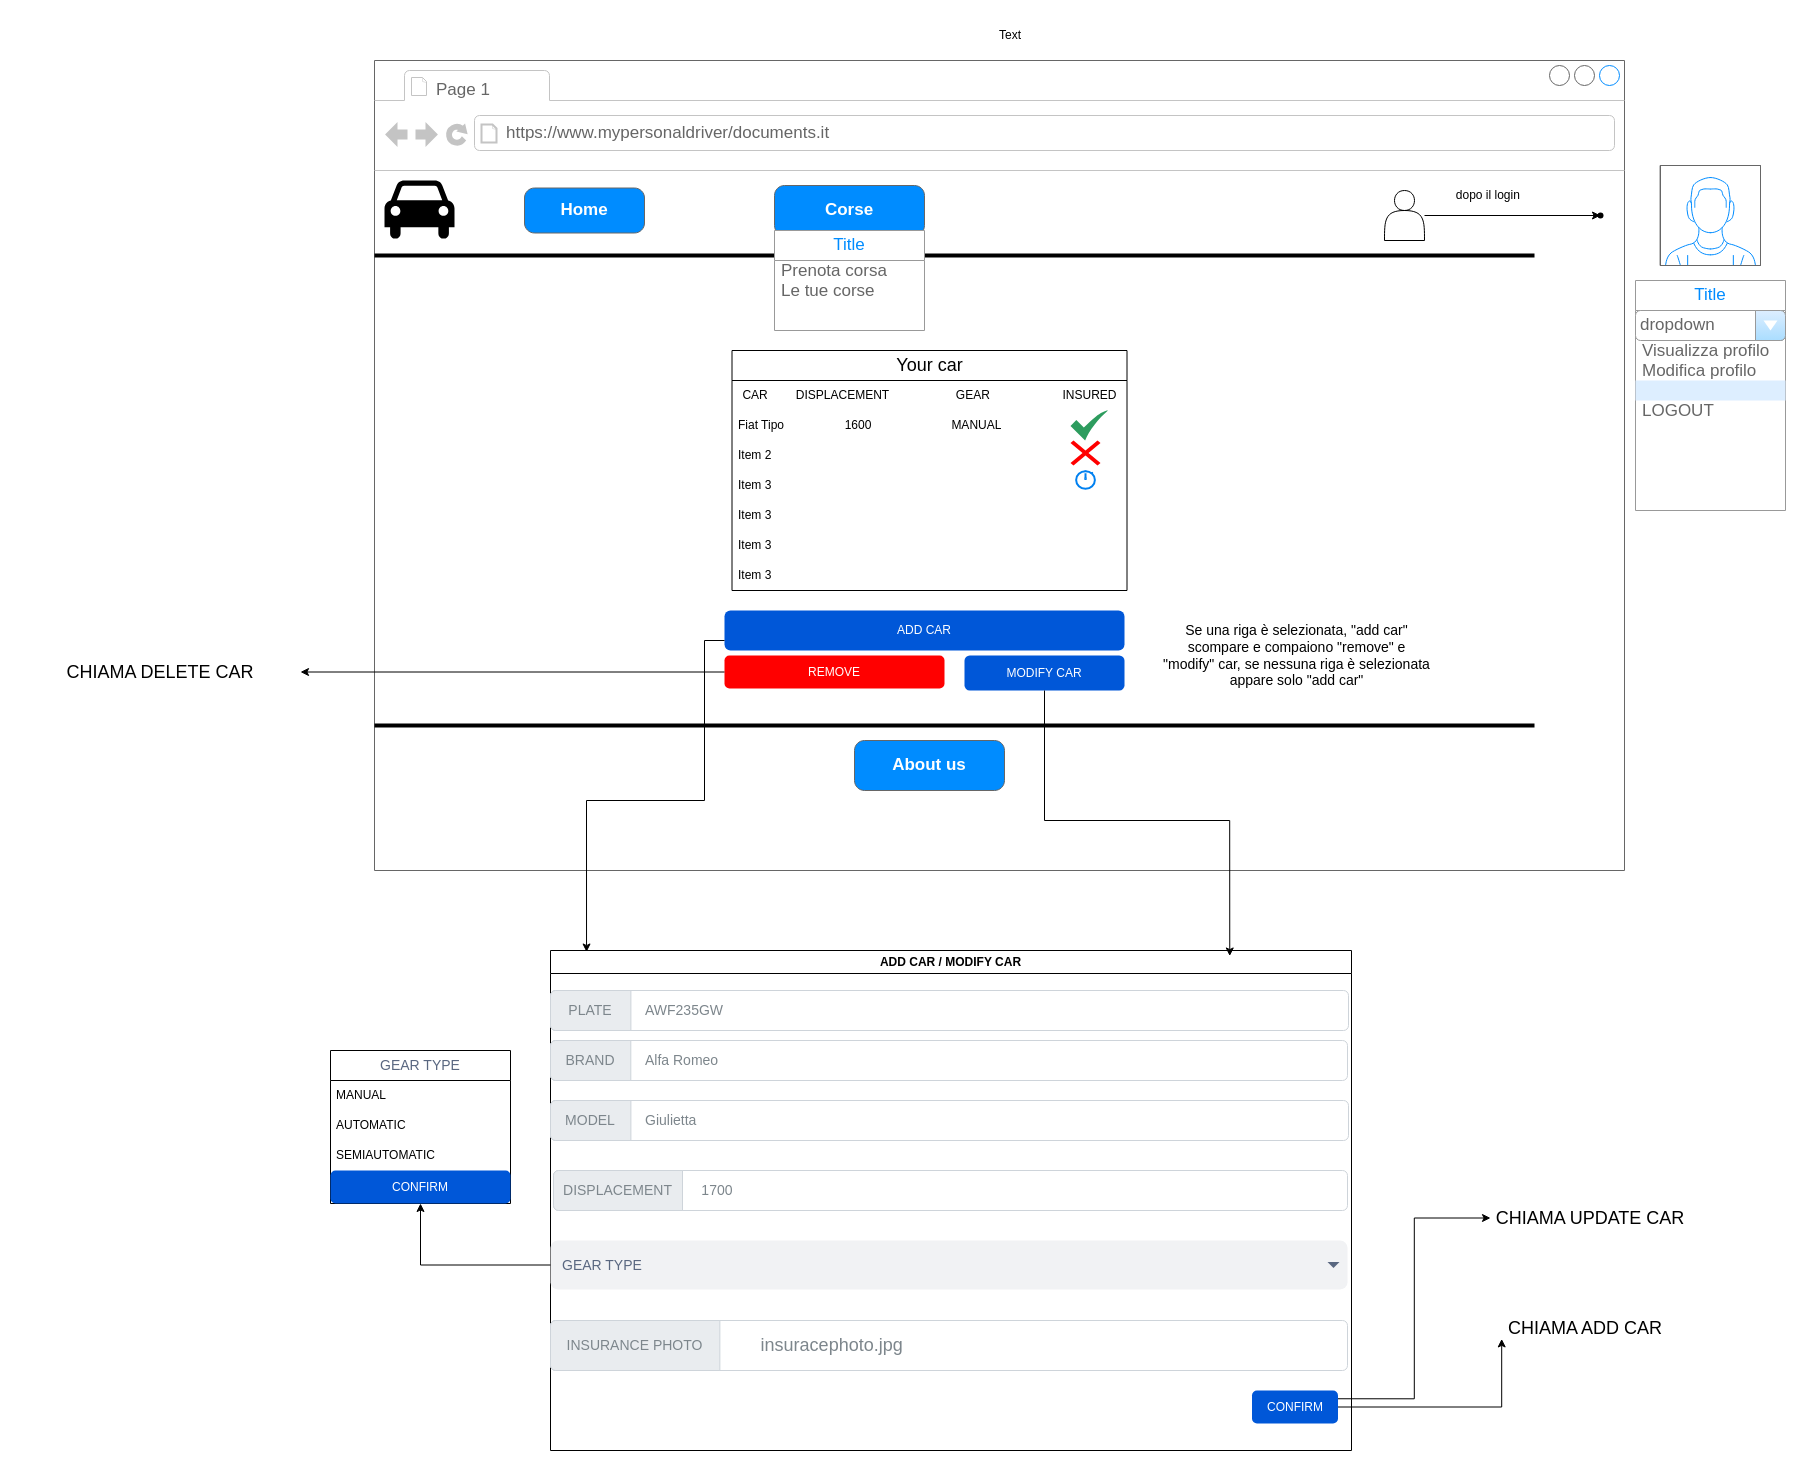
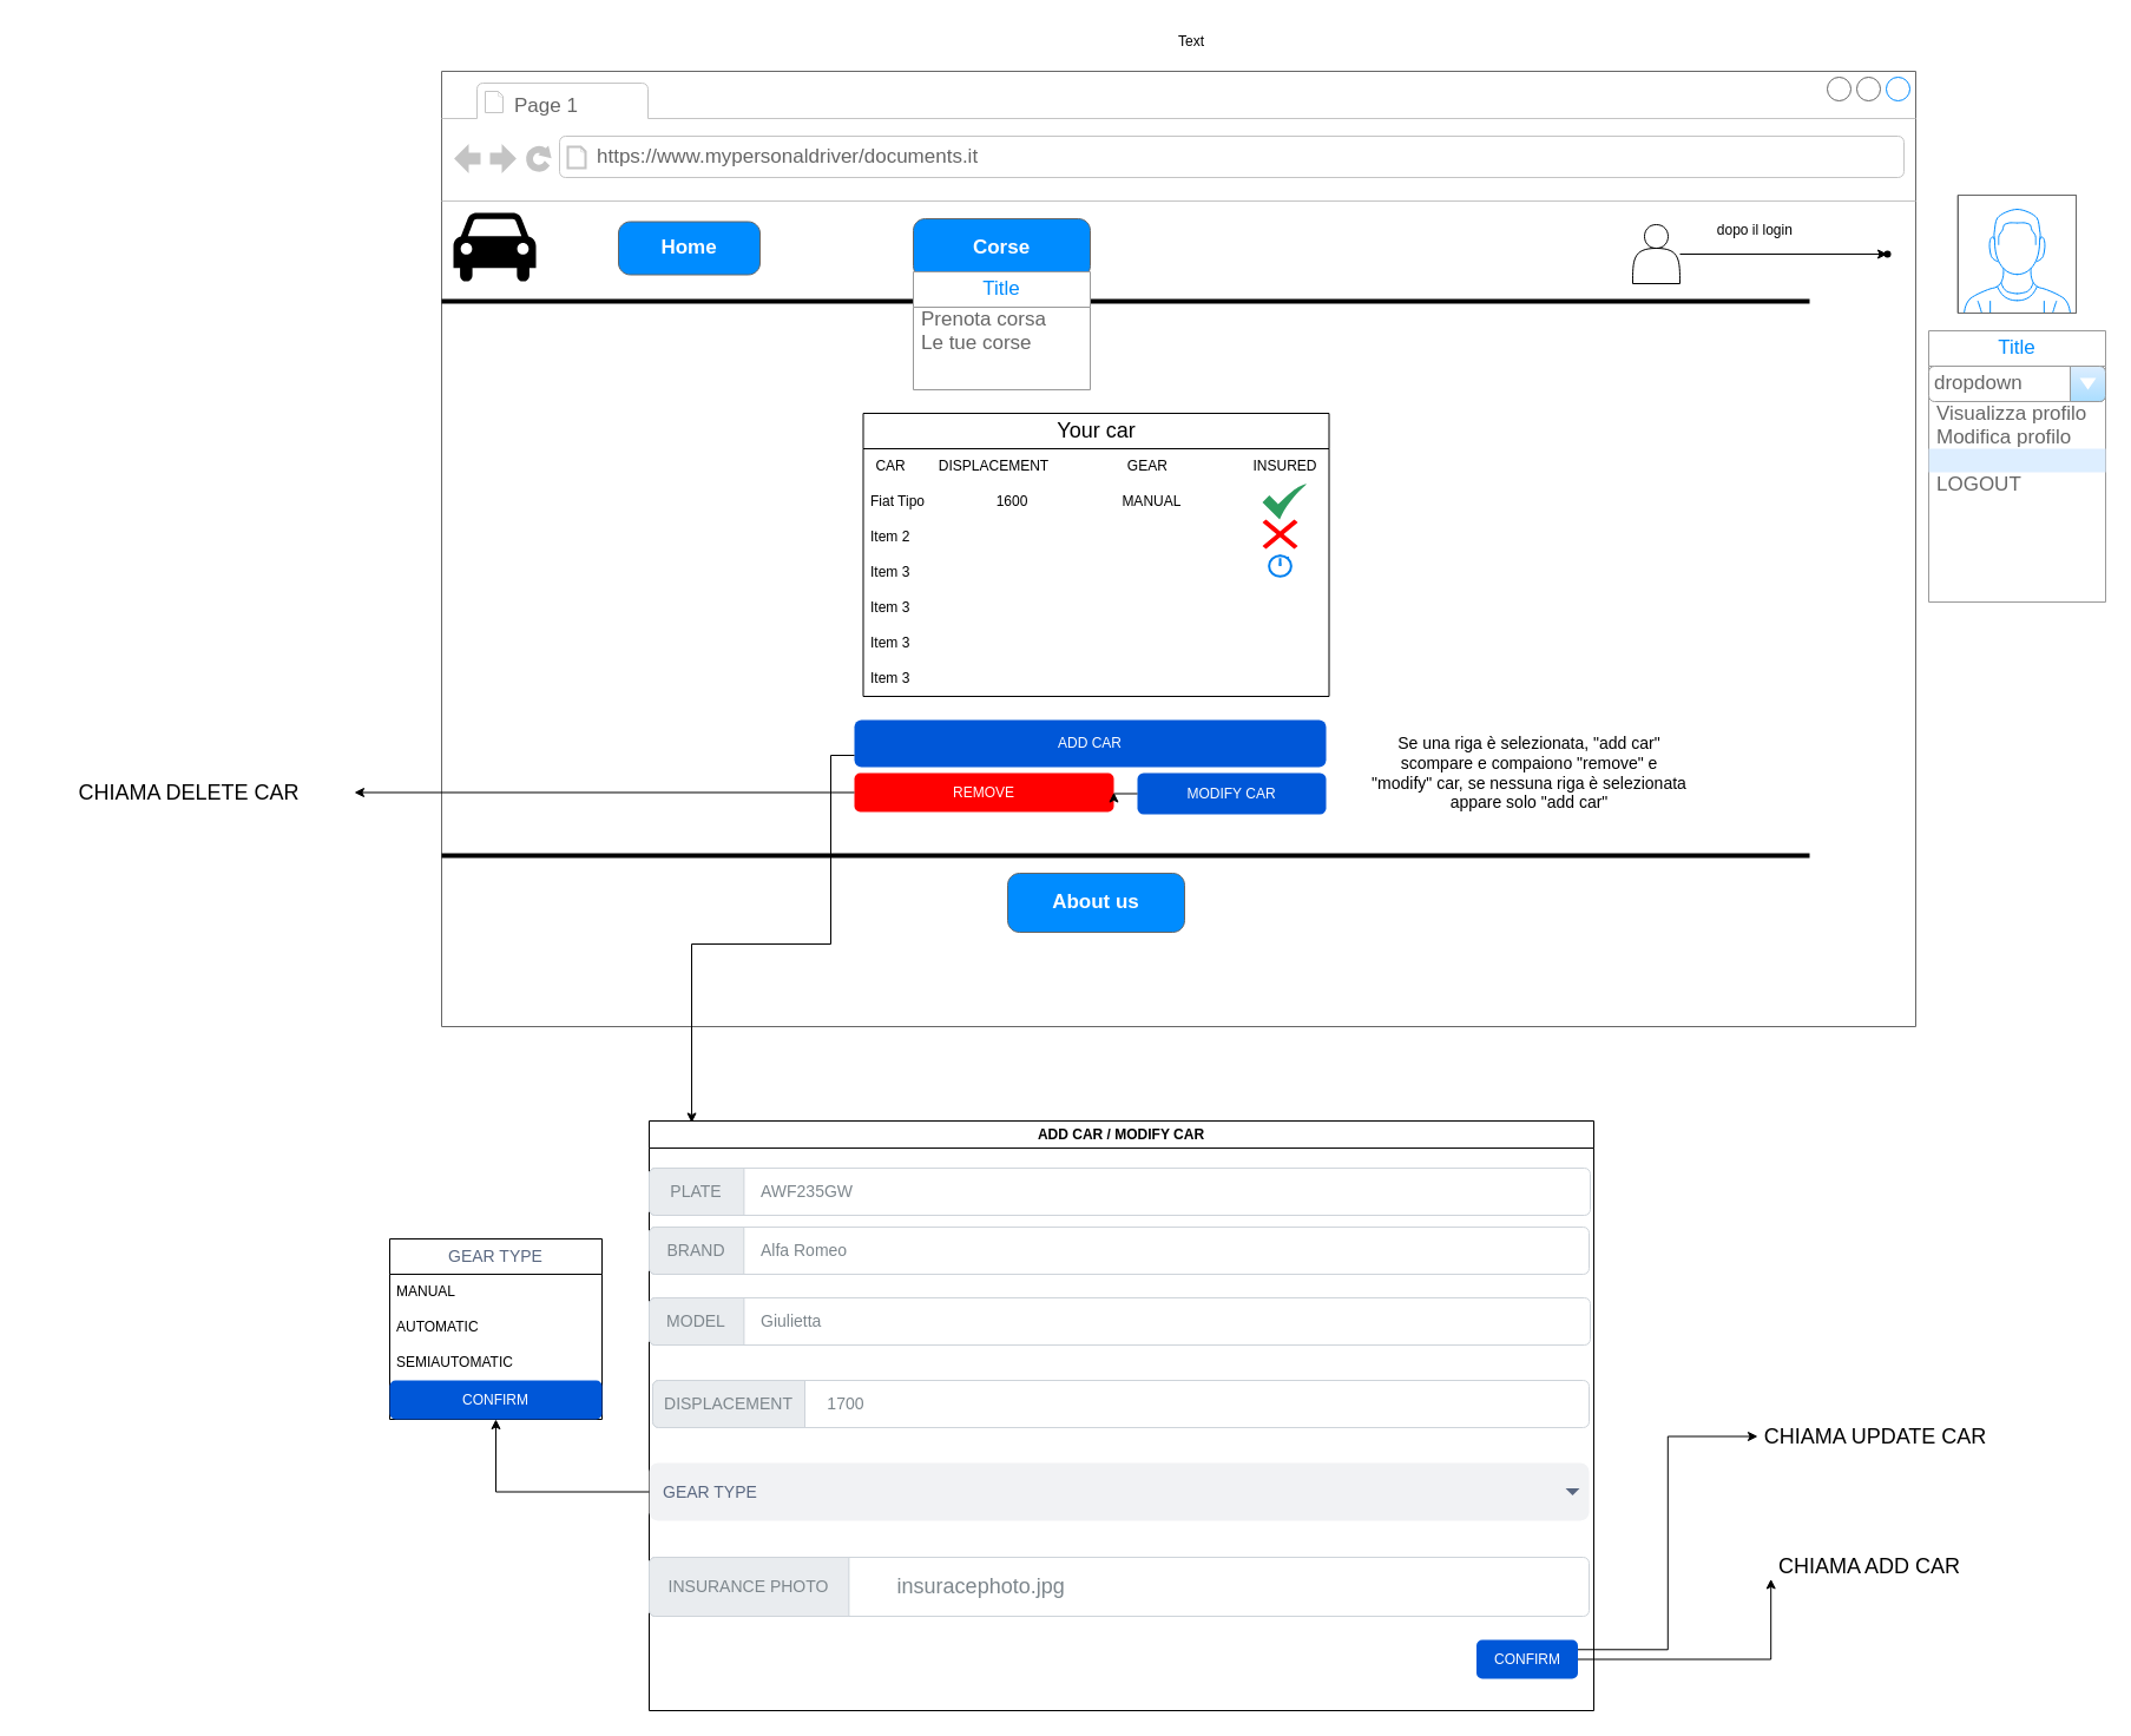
- <mxCell id="59" style="edgeStyle=orthogonalEdgeStyle;rounded=0;orthogonalLoop=1;jettySize=auto;html=1;entryX=0.848;entryY=0.011;entryDx=0;entryDy=0;entryPerimeter=0;" edge="1" parent="1" source="22" target="43"><mxGeometry relative="1" as="geometry" /></mxCell>
+ <mxCell id="59" style="edgeStyle=orthogonalEdgeStyle;rounded=0;orthogonalLoop=1;jettySize=auto;html=1;" edge="1" parent="1" source="22" target="25"><mxGeometry relative="1" as="geometry" /></mxCell>
